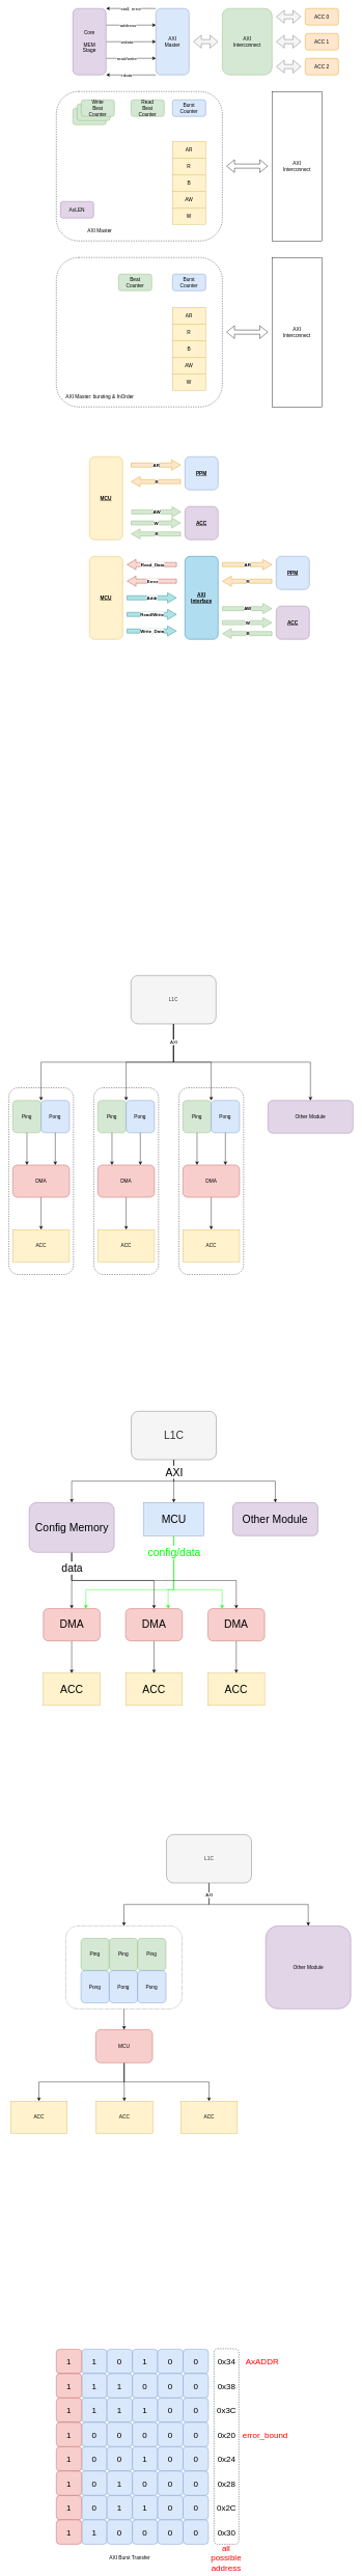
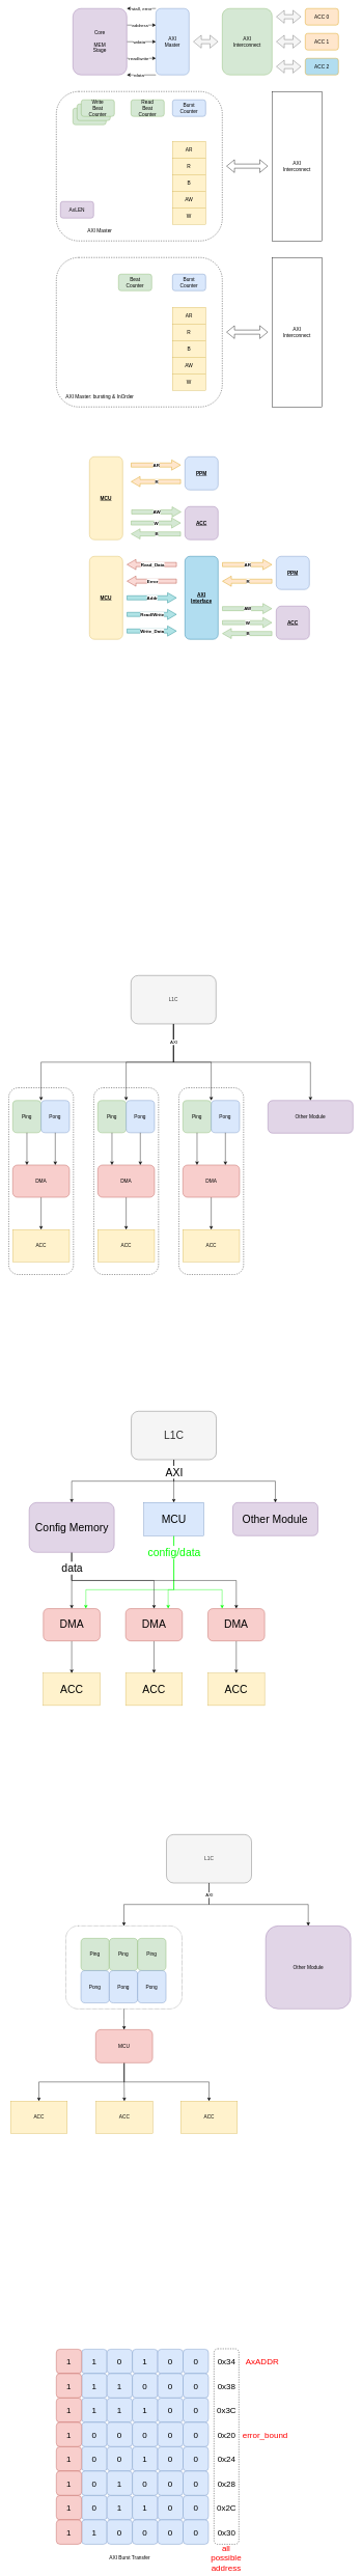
- <mxCell id="17" value="Core&lt;br&gt;&lt;br&gt;MEM&lt;br&gt;Stage" style="rounded=1;whiteSpace=wrap;html=1;fillColor=#e1d5e7;strokeColor=#9673a6;" parent="1" vertex="1"><mxGeometry x="175" y="20" width="80" height="160" as="geometry" /></mxCell>
+ <mxCell id="17" value="Core&lt;br&gt;&lt;br&gt;MEM&lt;br&gt;Stage" style="rounded=1;whiteSpace=wrap;html=1;fillColor=#e1d5e7;strokeColor=#9673a6;" parent="1" vertex="1"><mxGeometry x="175" y="20" width="130" height="160" as="geometry" /></mxCell>
- <mxCell id="25" value="ACC 2" style="rounded=1;whiteSpace=wrap;html=1;fillColor=#ffe6cc;strokeColor=#d79b00;" parent="1" vertex="1"><mxGeometry x="735" y="140" width="80" height="40" as="geometry" /></mxCell>
+ <mxCell id="25" value="ACC 2" style="rounded=1;whiteSpace=wrap;html=1;fillColor=#b1ddf0;strokeColor=#d79b00;" parent="1" vertex="1"><mxGeometry x="735" y="140" width="80" height="40" as="geometry" /></mxCell>
